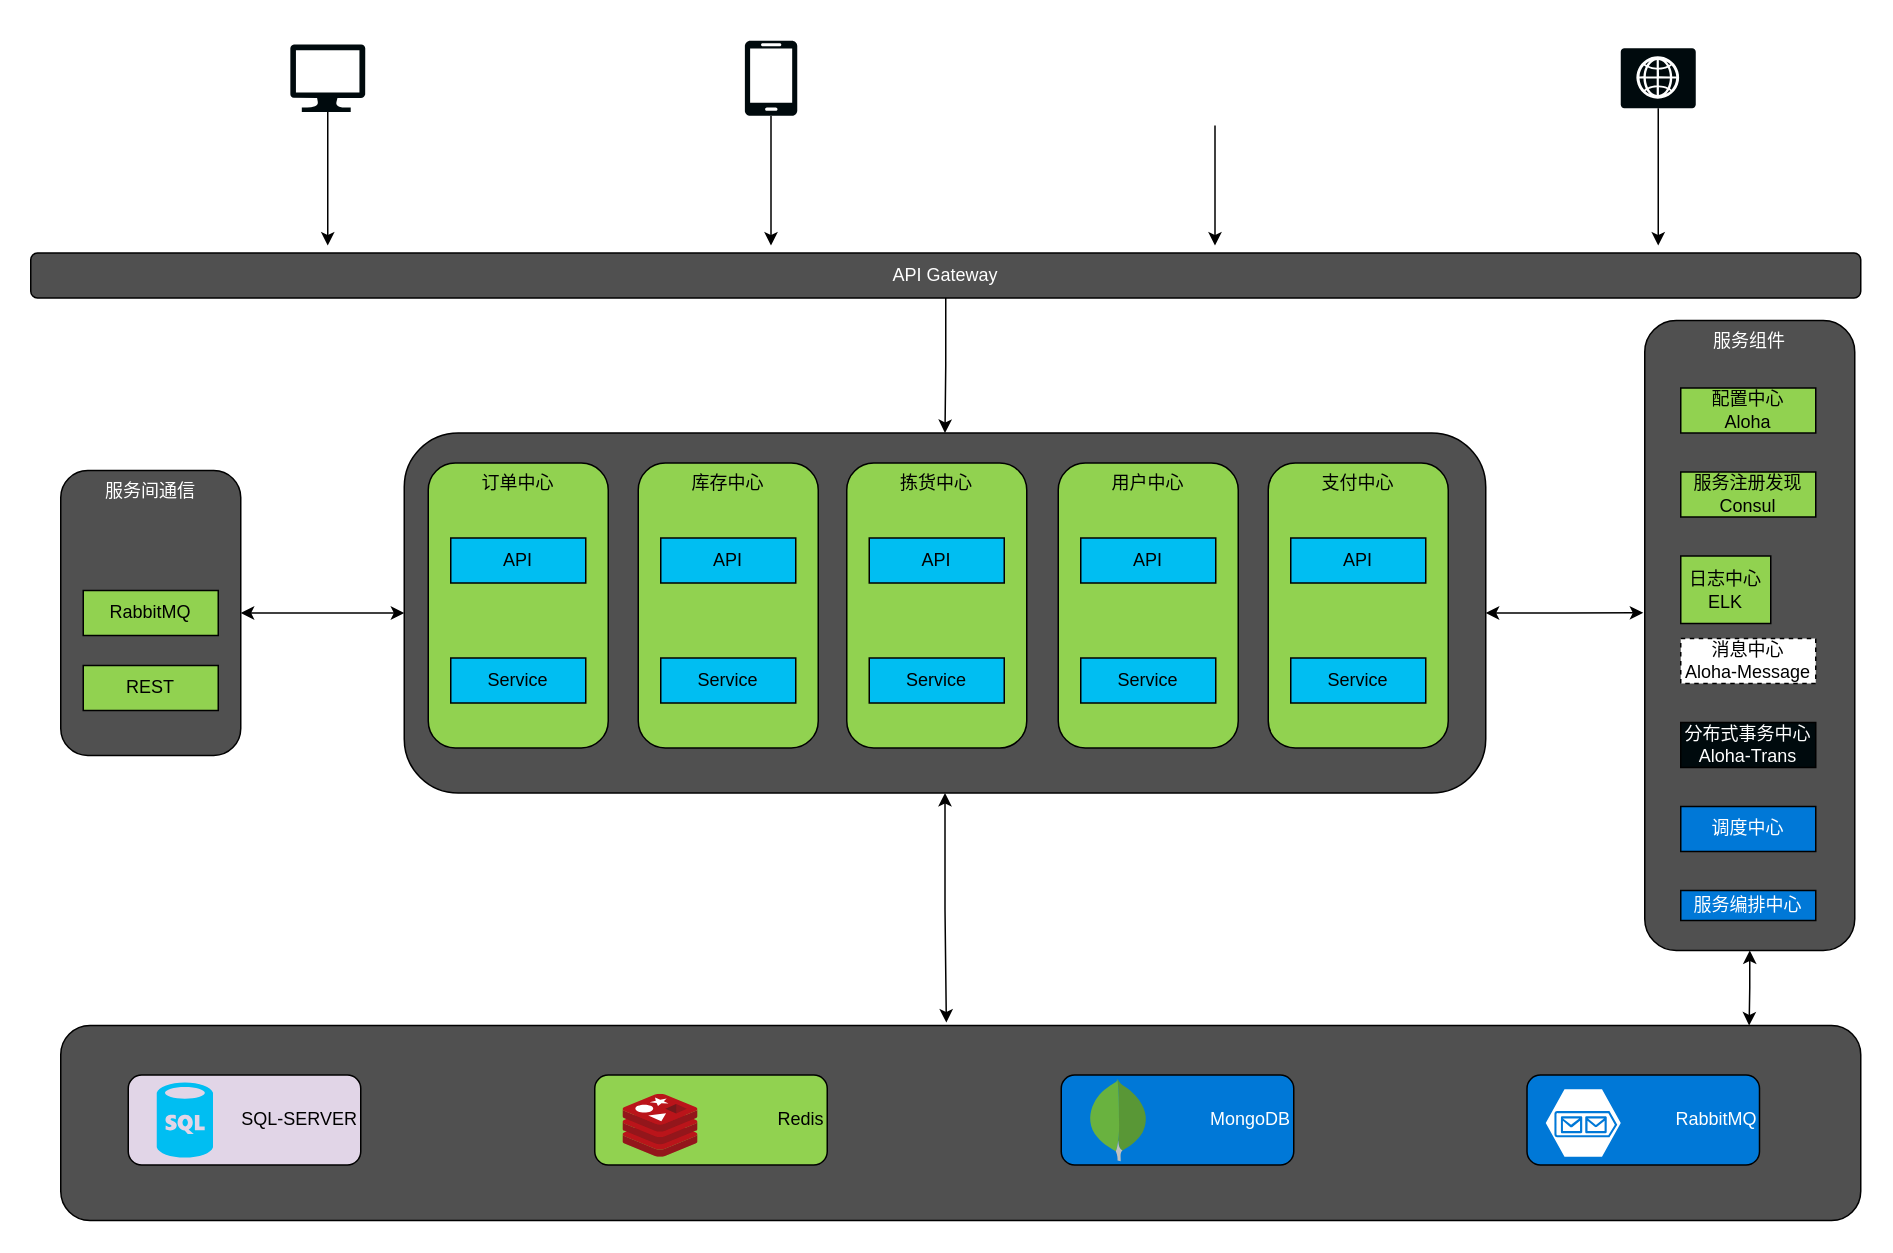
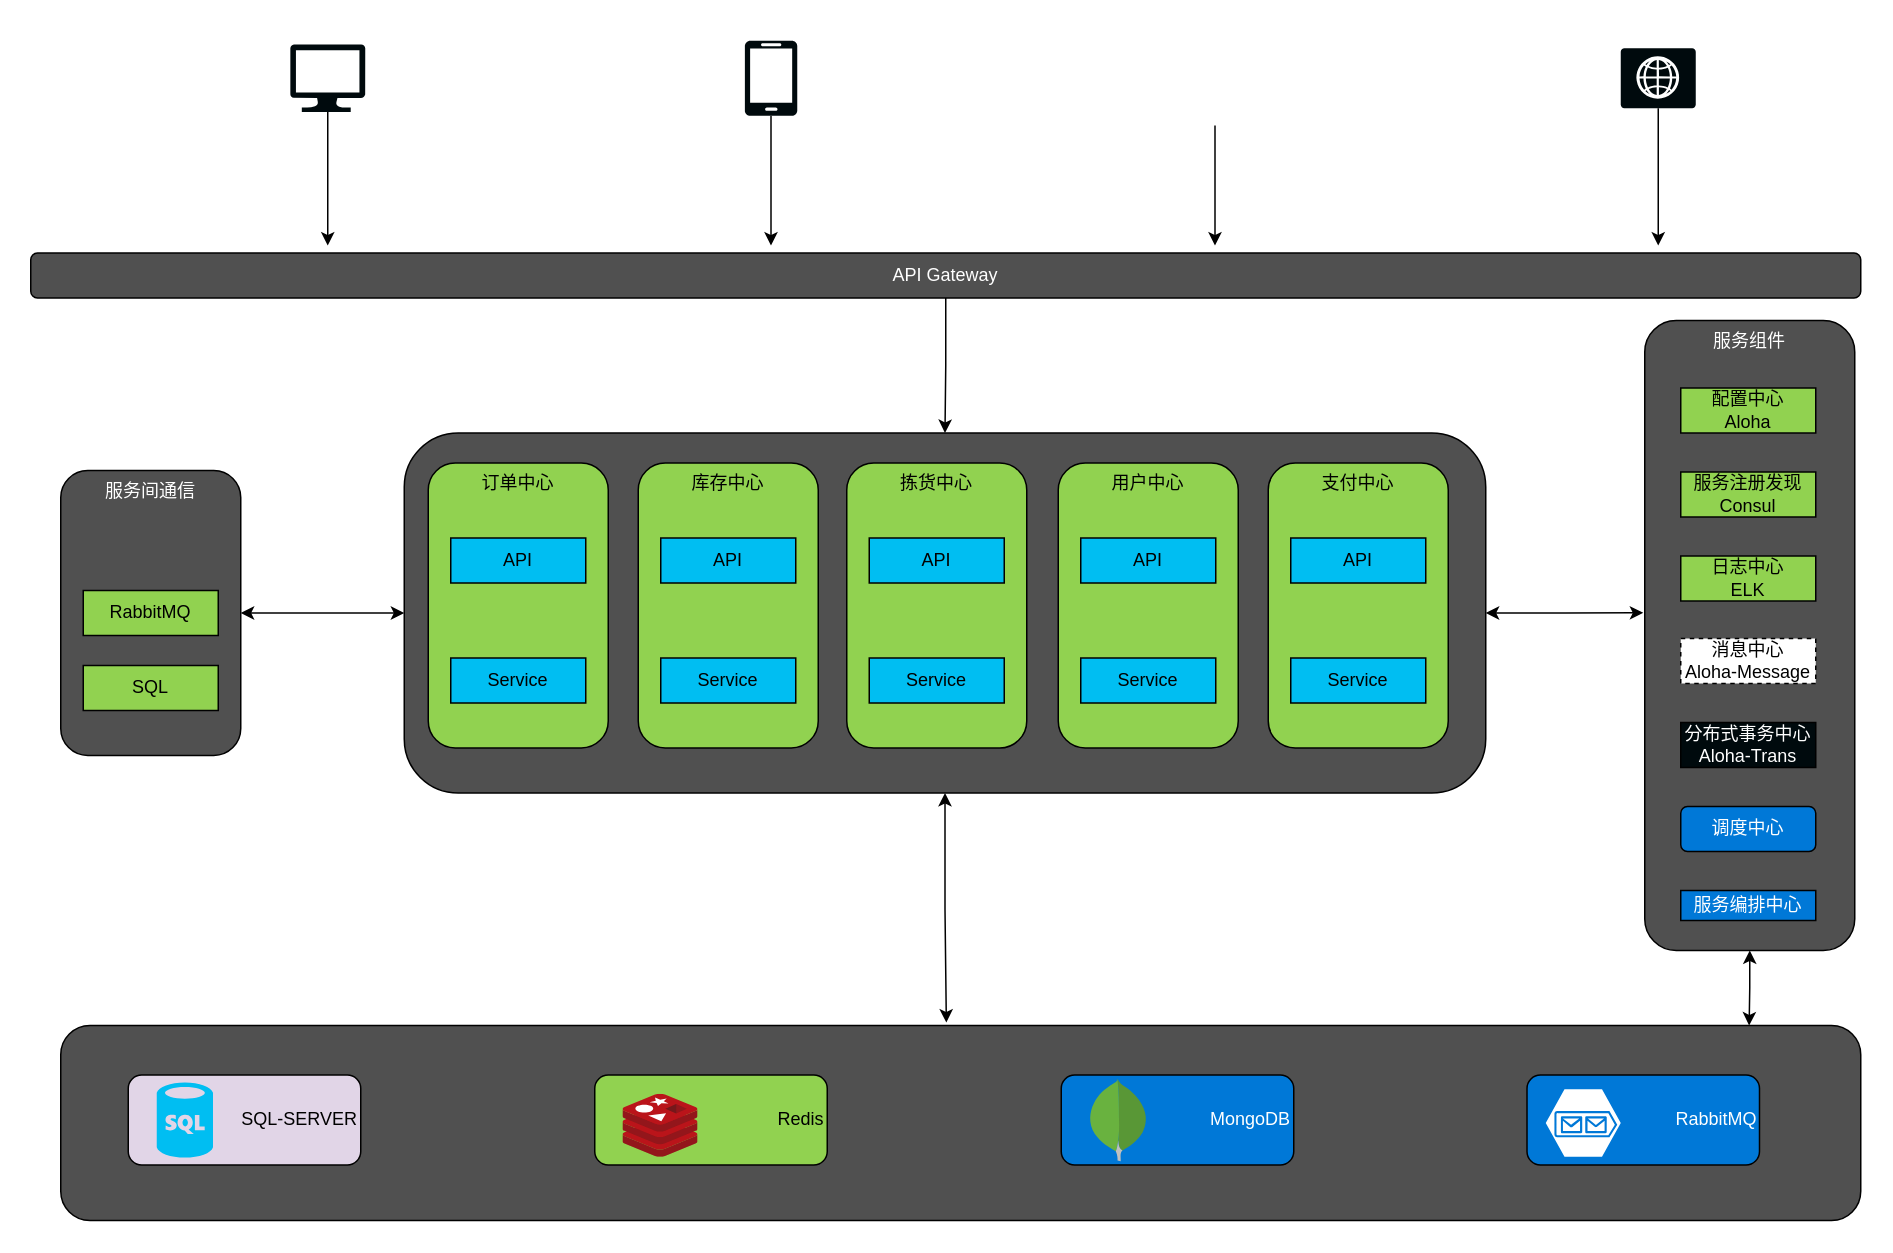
- <mxCell id="38" value="日志中心&lt;br&gt;ELK&lt;br&gt;" style="rounded=0;whiteSpace=wrap;html=1;fillColor=#91D250;" vertex="1" parent="1"><mxGeometry x="1120" y="370" width="60" height="45" as="geometry" /></mxCell>
+ <mxCell id="38" value="日志中心&lt;br&gt;ELK&lt;br&gt;" style="rounded=0;whiteSpace=wrap;html=1;fillColor=#91D250;" vertex="1" parent="1"><mxGeometry x="1120" y="370" width="90" height="30" as="geometry" /></mxCell>
- <mxCell id="18" value="REST" style="rounded=0;whiteSpace=wrap;html=1;fillColor=#91D250;" vertex="1" parent="1"><mxGeometry x="55" y="443" width="90" height="30" as="geometry" /></mxCell>
+ <mxCell id="18" value="SQL" style="rounded=0;whiteSpace=wrap;html=1;fillColor=#91D250;" vertex="1" parent="1"><mxGeometry x="55" y="443" width="90" height="30" as="geometry" /></mxCell>
- <mxCell id="41" value="调度中心" style="rounded=0;whiteSpace=wrap;html=1;fillColor=#0078D7;fontColor=#FFFFFF;" vertex="1" parent="1"><mxGeometry x="1120" y="537" width="90" height="30" as="geometry" /></mxCell>
+ <mxCell id="41" value="调度中心" style="whiteSpace=wrap;html=1;fillColor=#0078D7;fontColor=#FFFFFF;rounded=1;" vertex="1" parent="1"><mxGeometry x="1120" y="537" width="90" height="30" as="geometry" /></mxCell>
